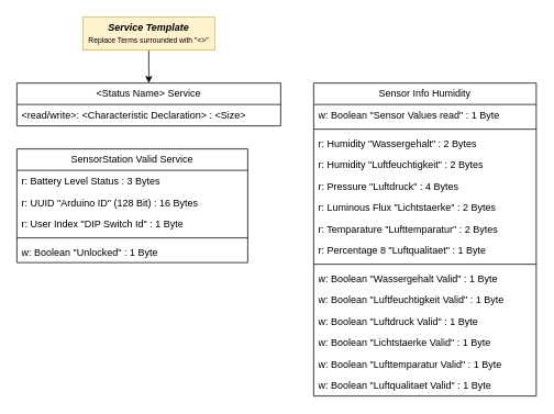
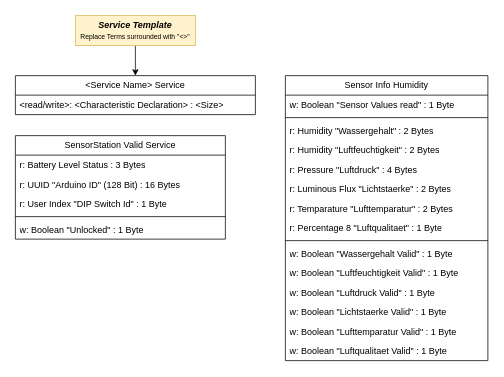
- <mxCell id="24" value="&amp;lt;Status Name&amp;gt; Service" style="swimlane;fontStyle=0;childLayout=stackLayout;horizontal=1;startSize=26;fillColor=none;horizontalStack=0;resizeParent=1;resizeParentMax=0;resizeLast=0;collapsible=1;marginBottom=0;whiteSpace=wrap;html=1;" vertex="1" parent="1"><mxGeometry x="20" y="100" width="320" height="52" as="geometry" /></mxCell>
+ <mxCell id="24" value="&amp;lt;Service Name&amp;gt; Service" style="swimlane;fontStyle=0;childLayout=stackLayout;horizontal=1;startSize=26;fillColor=none;horizontalStack=0;resizeParent=1;resizeParentMax=0;resizeLast=0;collapsible=1;marginBottom=0;whiteSpace=wrap;html=1;" vertex="1" parent="1"><mxGeometry x="20" y="100" width="320" height="52" as="geometry" /></mxCell>
